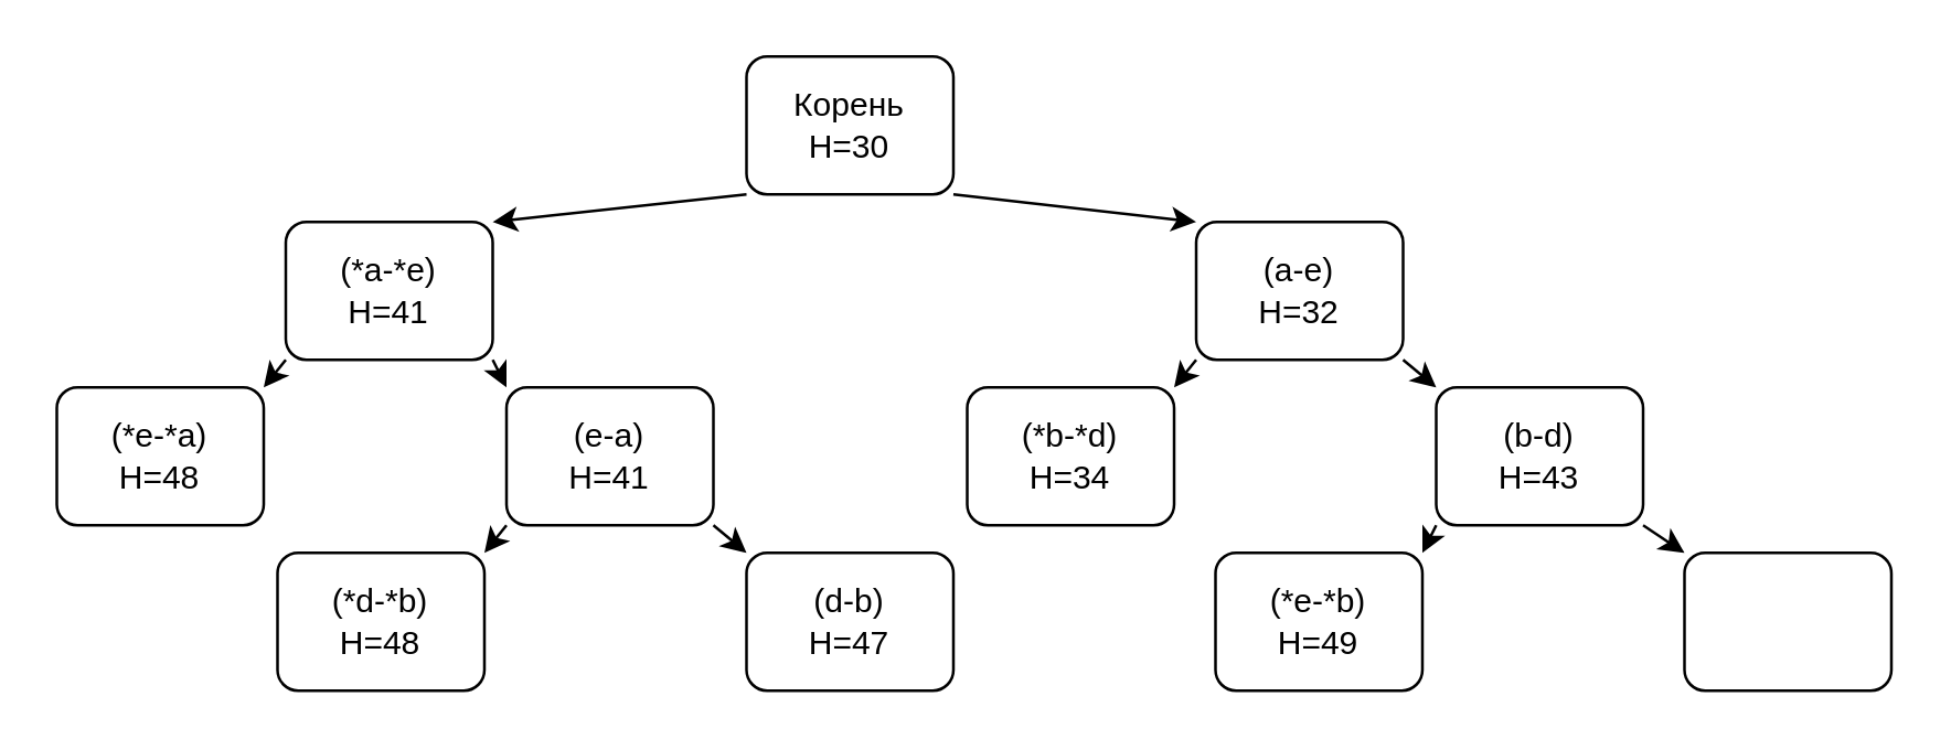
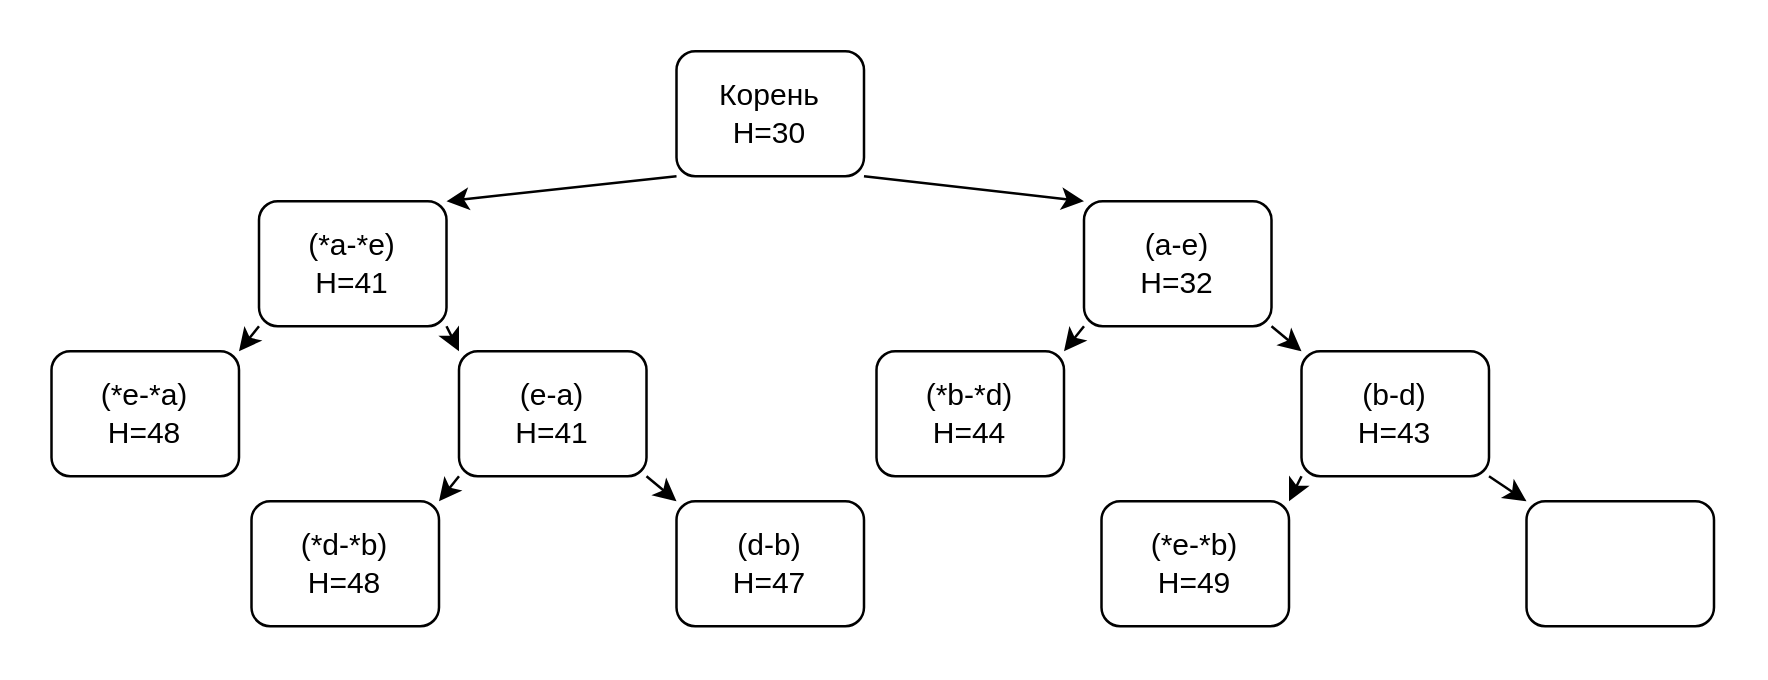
- <mxCell id="18" value="&lt;div&gt;(*b-*d)&lt;/div&gt;&lt;div&gt;H=34&lt;br&gt;&lt;/div&gt;" style="text;html=1;strokeColor=none;fillColor=none;align=center;verticalAlign=middle;whiteSpace=wrap;rounded=0;" vertex="1" parent="16"><mxGeometry x="14.375" y="4.167" width="46.875" height="41.667" as="geometry" /></mxCell>
+ <mxCell id="18" value="&lt;div&gt;(*b-*d)&lt;/div&gt;&lt;div&gt;H=44&lt;br&gt;&lt;/div&gt;" style="text;html=1;strokeColor=none;fillColor=none;align=center;verticalAlign=middle;whiteSpace=wrap;rounded=0;" vertex="1" parent="16"><mxGeometry x="14.375" y="4.167" width="46.875" height="41.667" as="geometry" /></mxCell>
